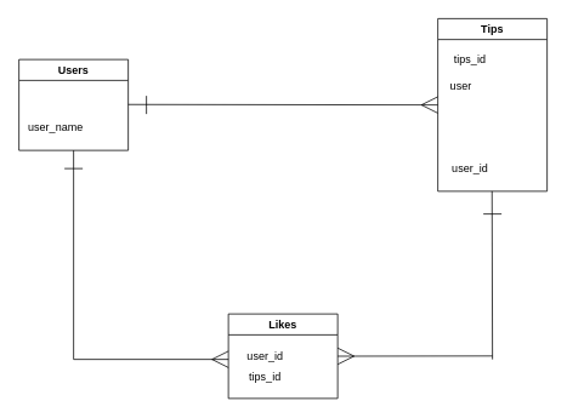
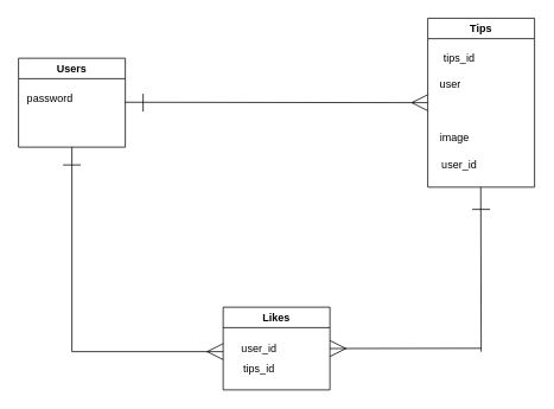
+ <mxCell id="4" value="password" style="text;html=1;align=center;verticalAlign=middle;resizable=0;points=[];autosize=1;strokeColor=none;fillColor=none;" parent="3" vertex="1"><mxGeometry y="30" width="70" height="30" as="geometry" /></mxCell>
- <mxCell id="5" value="user_name" style="text;html=1;align=center;verticalAlign=middle;resizable=0;points=[];autosize=1;strokeColor=none;fillColor=none;" parent="3" vertex="1"><mxGeometry y="60" width="80" height="30" as="geometry" /></mxCell>
+ <mxCell id="17" value="image" style="text;html=1;align=center;verticalAlign=middle;resizable=0;points=[];autosize=1;strokeColor=none;fillColor=none;" parent="14" vertex="1"><mxGeometry y="120" width="60" height="30" as="geometry" /></mxCell>
